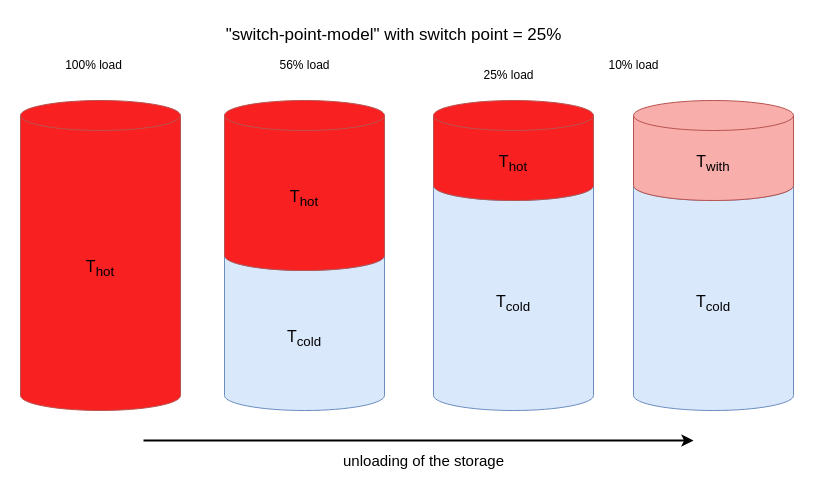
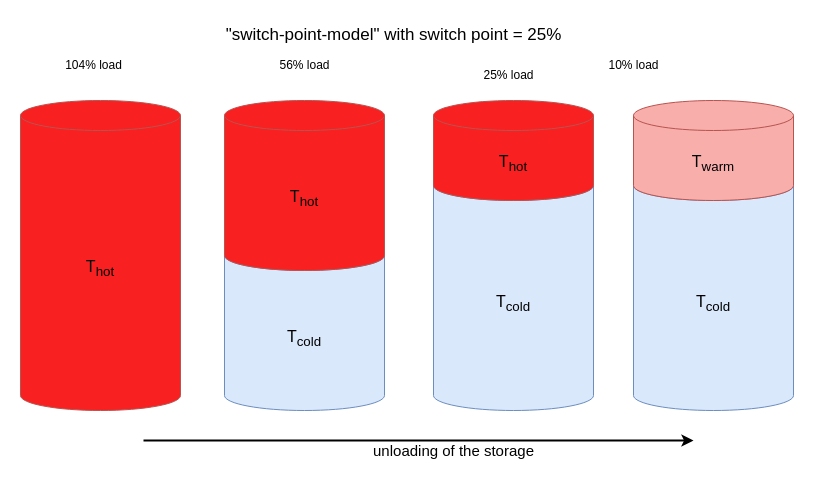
- <mxCell id="6" value="100% load" style="text;html=1;align=center;verticalAlign=middle;resizable=0;points=[];autosize=1;strokeColor=none;fillColor=none;" vertex="1" parent="1"><mxGeometry x="53" y="50" width="80" height="30" as="geometry" /></mxCell>
+ <mxCell id="6" value="104% load" style="text;html=1;align=center;verticalAlign=middle;resizable=0;points=[];autosize=1;strokeColor=none;fillColor=none;" vertex="1" parent="1"><mxGeometry x="53" y="50" width="80" height="30" as="geometry" /></mxCell>
- <mxCell id="12" value="&lt;font style=&quot;font-size: 16px;&quot;&gt;T&lt;sub&gt;with&lt;/sub&gt;&lt;/font&gt;" style="shape=cylinder3;whiteSpace=wrap;html=1;boundedLbl=1;backgroundOutline=1;size=15;fillColor=#F8AEAB;strokeColor=#b85450;gradientColor=none;" vertex="1" parent="1"><mxGeometry x="633" y="100" width="160" height="100" as="geometry" /></mxCell>
+ <mxCell id="12" value="&lt;font style=&quot;font-size: 16px;&quot;&gt;T&lt;sub&gt;warm&lt;/sub&gt;&lt;/font&gt;" style="shape=cylinder3;whiteSpace=wrap;html=1;boundedLbl=1;backgroundOutline=1;size=15;fillColor=#F8AEAB;strokeColor=#b85450;gradientColor=none;" vertex="1" parent="1"><mxGeometry x="633" y="100" width="160" height="100" as="geometry" /></mxCell>
- <mxCell id="15" value="unloading of the storage" style="text;html=1;align=center;verticalAlign=middle;resizable=0;points=[];autosize=1;strokeColor=none;fillColor=none;fontSize=15;" vertex="1" parent="1"><mxGeometry x="333" y="445" width="180" height="30" as="geometry" /></mxCell>
+ <mxCell id="15" value="unloading of the storage" style="text;html=1;align=center;verticalAlign=middle;resizable=0;points=[];autosize=1;strokeColor=none;fillColor=none;fontSize=15;" vertex="1" parent="1"><mxGeometry x="363" y="435" width="180" height="30" as="geometry" /></mxCell>
